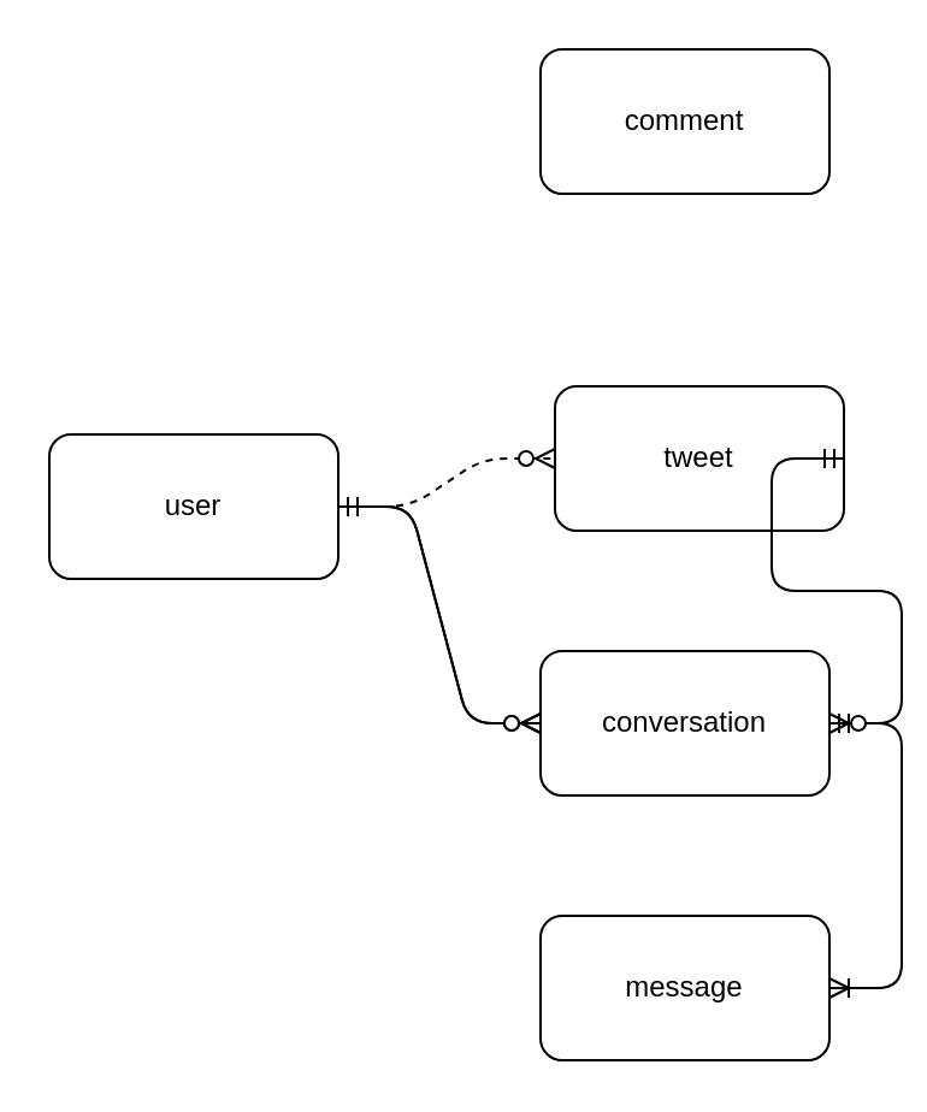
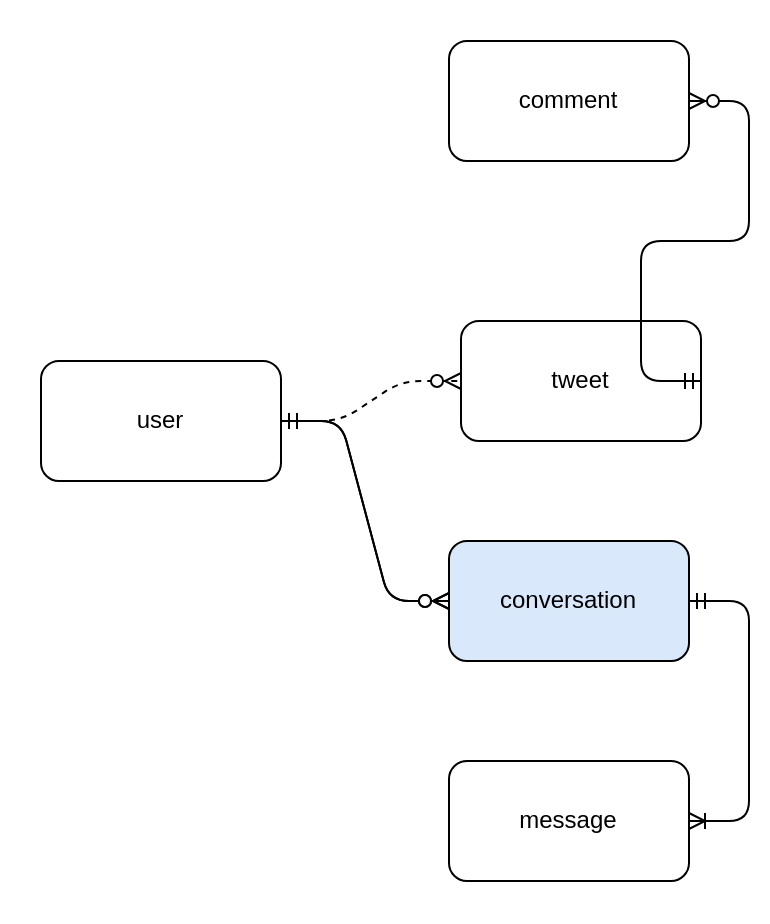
- <mxCell id="11" value="" style="edgeStyle=entityRelationEdgeStyle;fontSize=12;html=1;endArrow=ERzeroToMany;startArrow=ERmandOne;exitX=1;exitY=0.5;exitDx=0;exitDy=0;" parent="1" source="3" target="5" edge="1"><mxGeometry width="100" height="100" relative="1" as="geometry"><mxPoint x="450" y="210" as="sourcePoint" /><mxPoint x="550" y="110" as="targetPoint" /></mxGeometry></mxCell>
+ <mxCell id="11" value="" style="edgeStyle=entityRelationEdgeStyle;fontSize=12;html=1;endArrow=ERzeroToMany;startArrow=ERmandOne;exitX=1;exitY=0.5;exitDx=0;exitDy=0;" parent="1" source="3" target="6" edge="1"><mxGeometry width="100" height="100" relative="1" as="geometry"><mxPoint x="450" y="210" as="sourcePoint" /><mxPoint x="550" y="110" as="targetPoint" /></mxGeometry></mxCell>
- <mxCell id="5" value="conversation" style="rounded=1;whiteSpace=wrap;html=1;" parent="1" vertex="1"><mxGeometry x="224" y="270" width="120" height="60" as="geometry" /></mxCell>
+ <mxCell id="5" value="conversation" style="rounded=1;whiteSpace=wrap;html=1;fillColor=#dae8fc;" parent="1" vertex="1"><mxGeometry x="224" y="270" width="120" height="60" as="geometry" /></mxCell>
